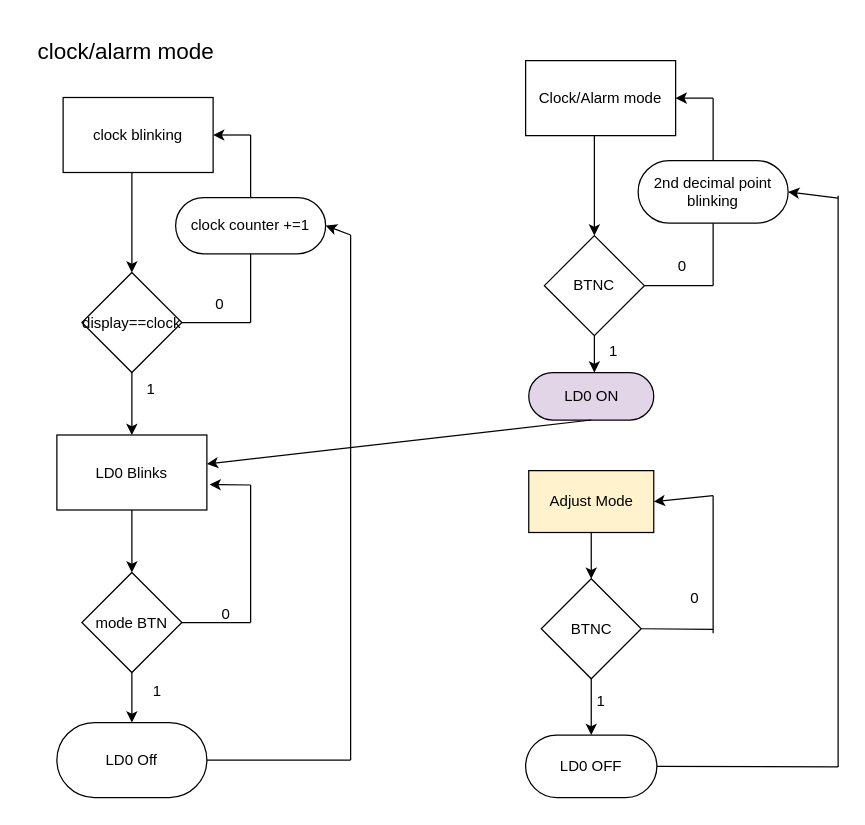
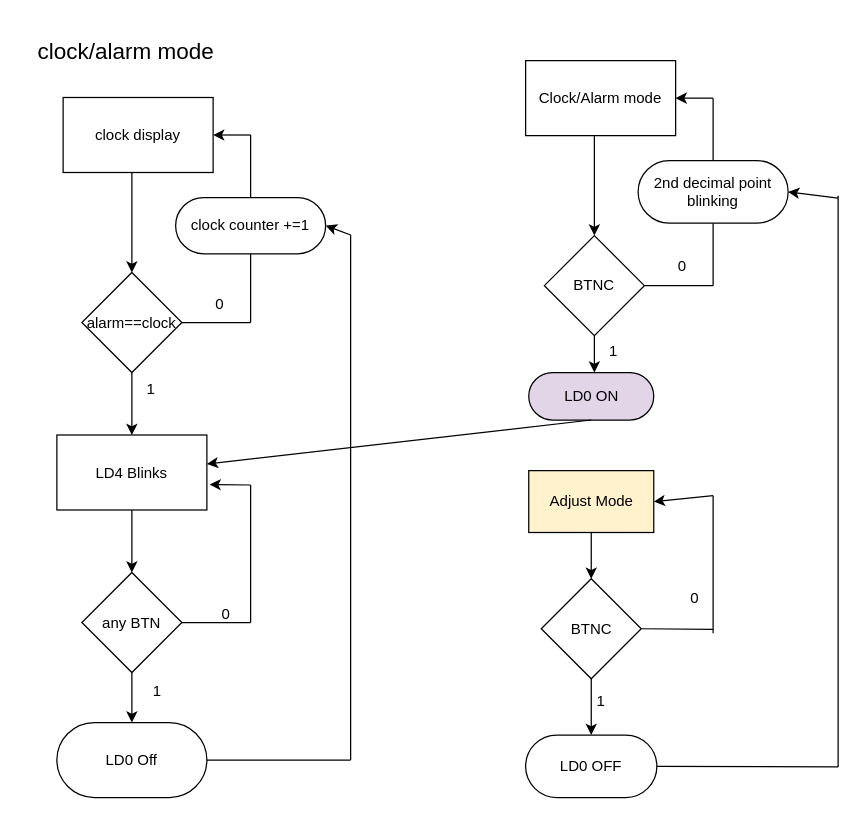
- <mxCell id="2" value="clock blinking" style="rounded=0;whiteSpace=wrap;html=1;" parent="1" vertex="1"><mxGeometry x="50" y="77.5" width="120" height="60" as="geometry" /></mxCell>
+ <mxCell id="2" value="clock display" style="rounded=0;whiteSpace=wrap;html=1;" parent="1" vertex="1"><mxGeometry x="50" y="77.5" width="120" height="60" as="geometry" /></mxCell>
- <mxCell id="4" value="display==clock" style="rhombus;whiteSpace=wrap;html=1;" parent="1" vertex="1"><mxGeometry x="65" y="217.5" width="80" height="80" as="geometry" /></mxCell>
+ <mxCell id="4" value="alarm==clock" style="rhombus;whiteSpace=wrap;html=1;" parent="1" vertex="1"><mxGeometry x="65" y="217.5" width="80" height="80" as="geometry" /></mxCell>
- <mxCell id="9" value="LD0 Blinks" style="rounded=0;whiteSpace=wrap;html=1;" parent="1" vertex="1"><mxGeometry x="45" y="347.5" width="120" height="60" as="geometry" /></mxCell>
+ <mxCell id="9" value="LD4 Blinks" style="rounded=0;whiteSpace=wrap;html=1;" parent="1" vertex="1"><mxGeometry x="45" y="347.5" width="120" height="60" as="geometry" /></mxCell>
- <mxCell id="11" value="mode BTN" style="rhombus;whiteSpace=wrap;html=1;" parent="1" vertex="1"><mxGeometry x="65" y="457.5" width="80" height="80" as="geometry" /></mxCell>
+ <mxCell id="11" value="any BTN" style="rhombus;whiteSpace=wrap;html=1;" parent="1" vertex="1"><mxGeometry x="65" y="457.5" width="80" height="80" as="geometry" /></mxCell>
